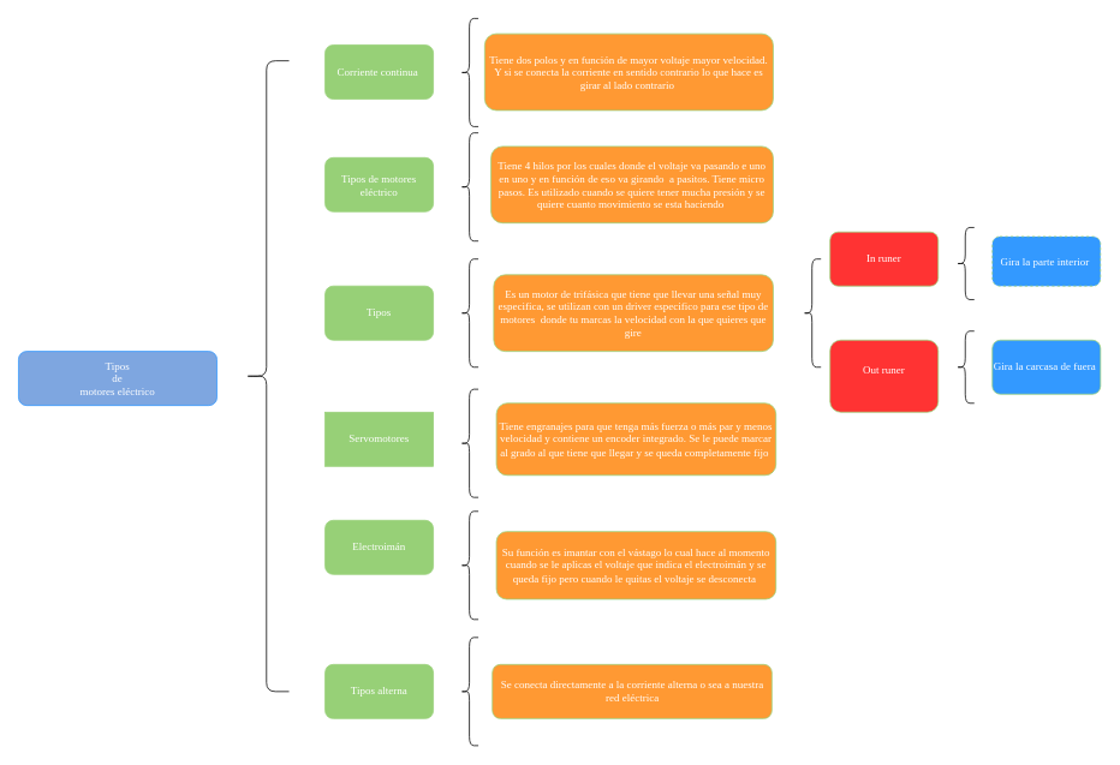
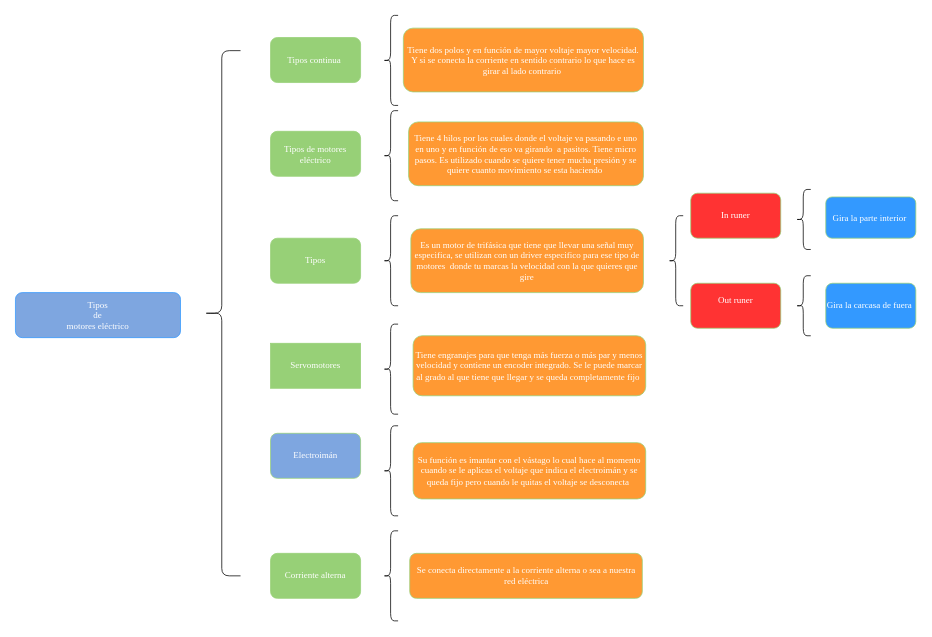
- <mxCell id="8" value="&lt;font face=&quot;Verdana&quot; color=&quot;#ffffff&quot;&gt;Corriente continua&amp;nbsp;&lt;/font&gt;" style="rounded=1;whiteSpace=wrap;html=1;fillColor=#97D077;strokeColor=#97D077;" vertex="1" parent="1"><mxGeometry x="360" y="49.5" width="120" height="60" as="geometry" /></mxCell>
+ <mxCell id="8" value="&lt;font face=&quot;Verdana&quot; color=&quot;#ffffff&quot;&gt;Tipos continua&amp;nbsp;&lt;/font&gt;" style="rounded=1;whiteSpace=wrap;html=1;fillColor=#97D077;strokeColor=#97D077;" vertex="1" parent="1"><mxGeometry x="360" y="49.5" width="120" height="60" as="geometry" /></mxCell>
- <mxCell id="17" value="&lt;font face=&quot;Verdana&quot; color=&quot;#ffffff&quot;&gt;Gira la parte interior&amp;nbsp;&lt;/font&gt;" style="rounded=1;whiteSpace=wrap;html=1;strokeColor=#97D077;fillColor=#3399FF;dashed=1;" vertex="1" parent="1"><mxGeometry x="1100" y="262" width="120" height="55" as="geometry" /></mxCell>
+ <mxCell id="17" value="&lt;font face=&quot;Verdana&quot; color=&quot;#ffffff&quot;&gt;Gira la parte interior&amp;nbsp;&lt;/font&gt;" style="rounded=1;whiteSpace=wrap;html=1;strokeColor=#97D077;fillColor=#3399FF;" vertex="1" parent="1"><mxGeometry x="1100" y="262" width="120" height="55" as="geometry" /></mxCell>
- <mxCell id="16" value="&lt;font face=&quot;Verdana&quot; color=&quot;#ffffff&quot;&gt;Out runer&lt;br&gt;&lt;br&gt;&lt;/font&gt;" style="rounded=1;whiteSpace=wrap;html=1;strokeColor=#97D077;fillColor=#FF3333;" vertex="1" parent="1"><mxGeometry x="920" y="377" width="120" height="80" as="geometry" /></mxCell>
+ <mxCell id="16" value="&lt;font face=&quot;Verdana&quot; color=&quot;#ffffff&quot;&gt;Out runer&lt;br&gt;&lt;br&gt;&lt;/font&gt;" style="rounded=1;whiteSpace=wrap;html=1;strokeColor=#97D077;fillColor=#FF3333;" vertex="1" parent="1"><mxGeometry x="920" y="377" width="120" height="60" as="geometry" /></mxCell>
- <mxCell id="5" value="&lt;font face=&quot;Verdana&quot; color=&quot;#ffffff&quot;&gt;Electroimán&lt;/font&gt;" style="rounded=1;whiteSpace=wrap;html=1;fillColor=#97D077;strokeColor=#97D077;" vertex="1" parent="1"><mxGeometry x="360" y="577" width="120" height="60" as="geometry" /></mxCell>
+ <mxCell id="5" value="&lt;font face=&quot;Verdana&quot; color=&quot;#ffffff&quot;&gt;Electroimán&lt;/font&gt;" style="rounded=1;whiteSpace=wrap;html=1;fillColor=#7ea6e0;strokeColor=#97D077;" vertex="1" parent="1"><mxGeometry x="360" y="577" width="120" height="60" as="geometry" /></mxCell>
- <mxCell id="4" value="&lt;font face=&quot;Verdana&quot; color=&quot;#ffffff&quot;&gt;Tipos alterna&lt;/font&gt;" style="rounded=1;whiteSpace=wrap;html=1;fillColor=#97D077;strokeColor=#97D077;" vertex="1" parent="1"><mxGeometry x="360" y="737" width="120" height="60" as="geometry" /></mxCell>
+ <mxCell id="4" value="&lt;font face=&quot;Verdana&quot; color=&quot;#ffffff&quot;&gt;Corriente alterna&lt;/font&gt;" style="rounded=1;whiteSpace=wrap;html=1;fillColor=#97D077;strokeColor=#97D077;" vertex="1" parent="1"><mxGeometry x="360" y="737" width="120" height="60" as="geometry" /></mxCell>
